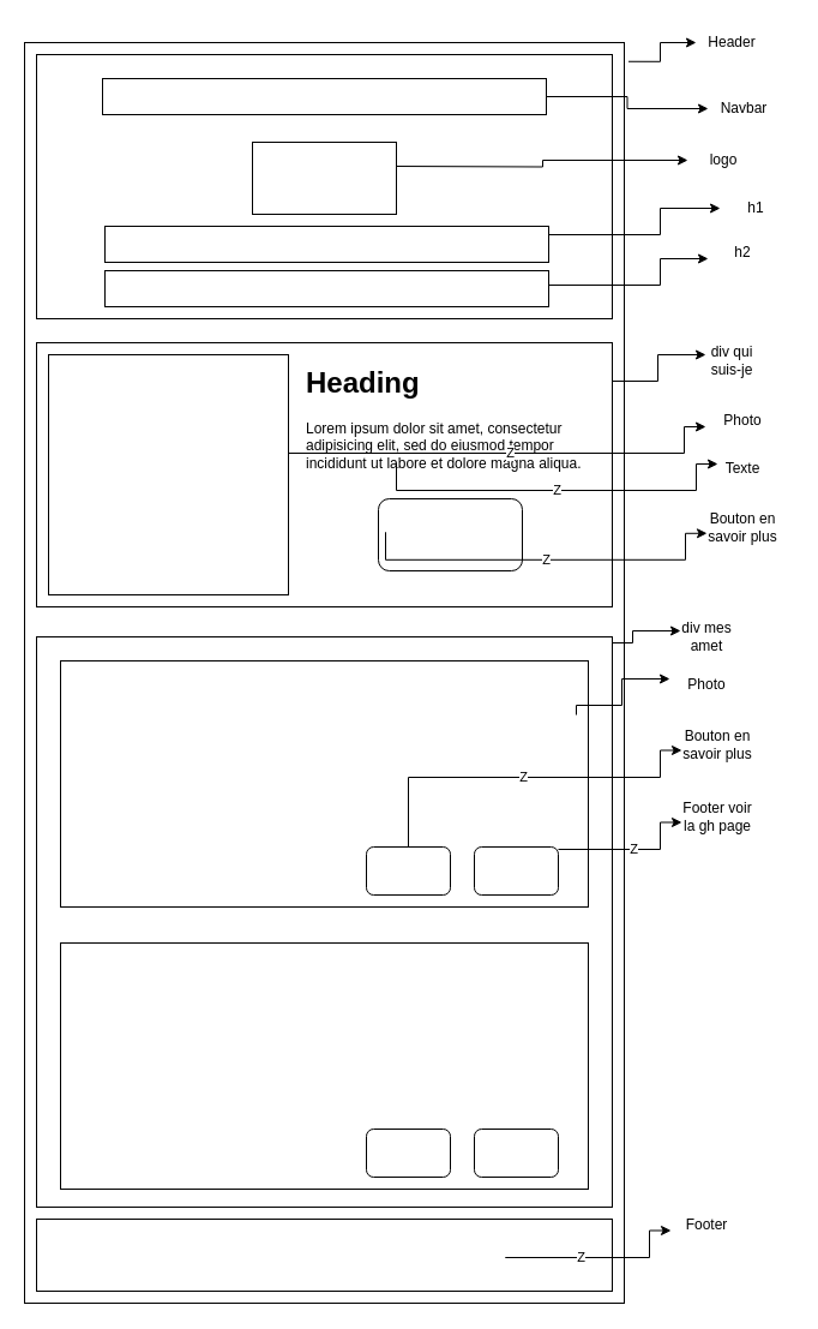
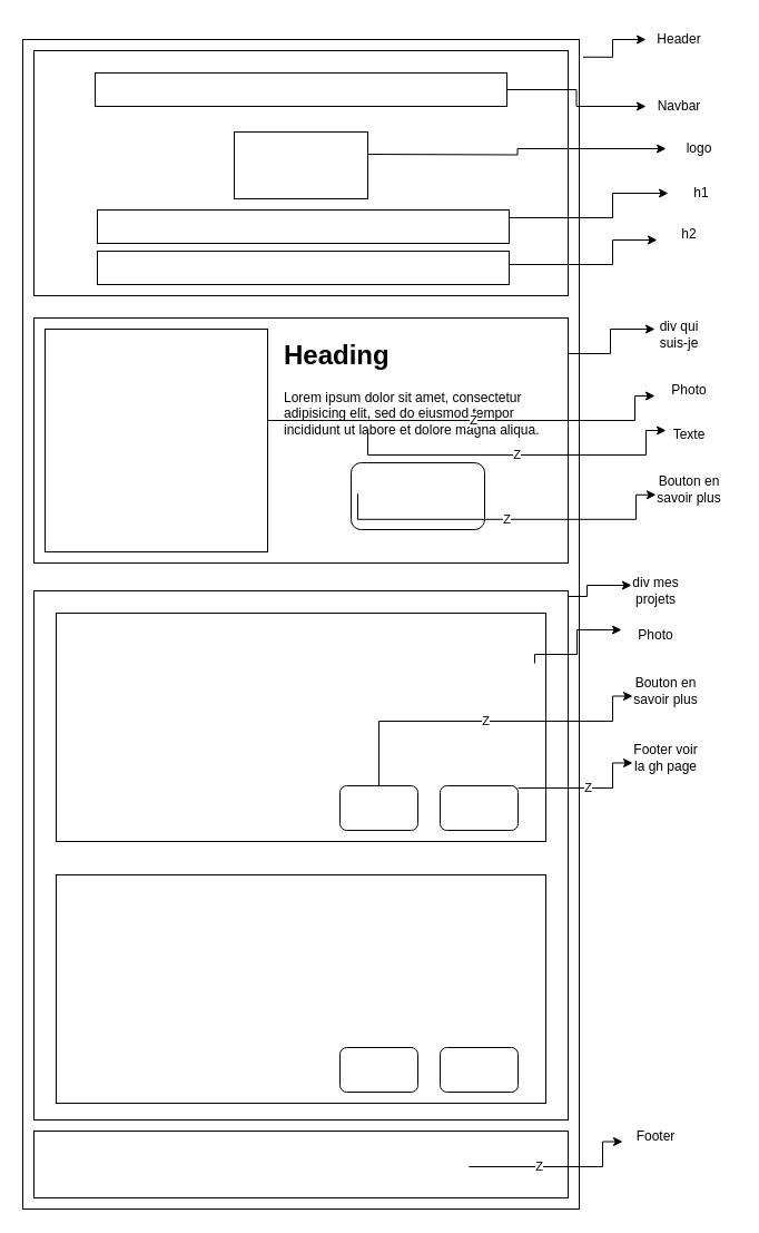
- <mxCell id="21" value="Navbar" style="text;html=1;strokeColor=none;fillColor=none;align=center;verticalAlign=middle;whiteSpace=wrap;rounded=0;" vertex="1" parent="1"><mxGeometry x="590" y="75" width="60" height="30" as="geometry" /></mxCell>
+ <mxCell id="21" value="Navbar" style="text;html=1;strokeColor=none;fillColor=none;align=center;verticalAlign=middle;whiteSpace=wrap;rounded=0;" vertex="1" parent="1"><mxGeometry x="580" y="80" width="60" height="30" as="geometry" /></mxCell>
- <mxCell id="22" value="logo" style="text;html=1;strokeColor=none;fillColor=none;align=center;verticalAlign=middle;whiteSpace=wrap;rounded=0;" vertex="1" parent="1"><mxGeometry x="573" y="118" width="60" height="30" as="geometry" /></mxCell>
+ <mxCell id="22" value="logo" style="text;html=1;strokeColor=none;fillColor=none;align=center;verticalAlign=middle;whiteSpace=wrap;rounded=0;" vertex="1" parent="1"><mxGeometry x="598" y="118" width="60" height="30" as="geometry" /></mxCell>
- <mxCell id="40" value="div mes amet" style="text;html=1;strokeColor=none;fillColor=none;align=center;verticalAlign=middle;whiteSpace=wrap;rounded=0;" vertex="1" parent="1"><mxGeometry x="559" y="515" width="60" height="30" as="geometry" /></mxCell>
+ <mxCell id="40" value="div mes projets" style="text;html=1;strokeColor=none;fillColor=none;align=center;verticalAlign=middle;whiteSpace=wrap;rounded=0;" vertex="1" parent="1"><mxGeometry x="559" y="515" width="60" height="30" as="geometry" /></mxCell>
